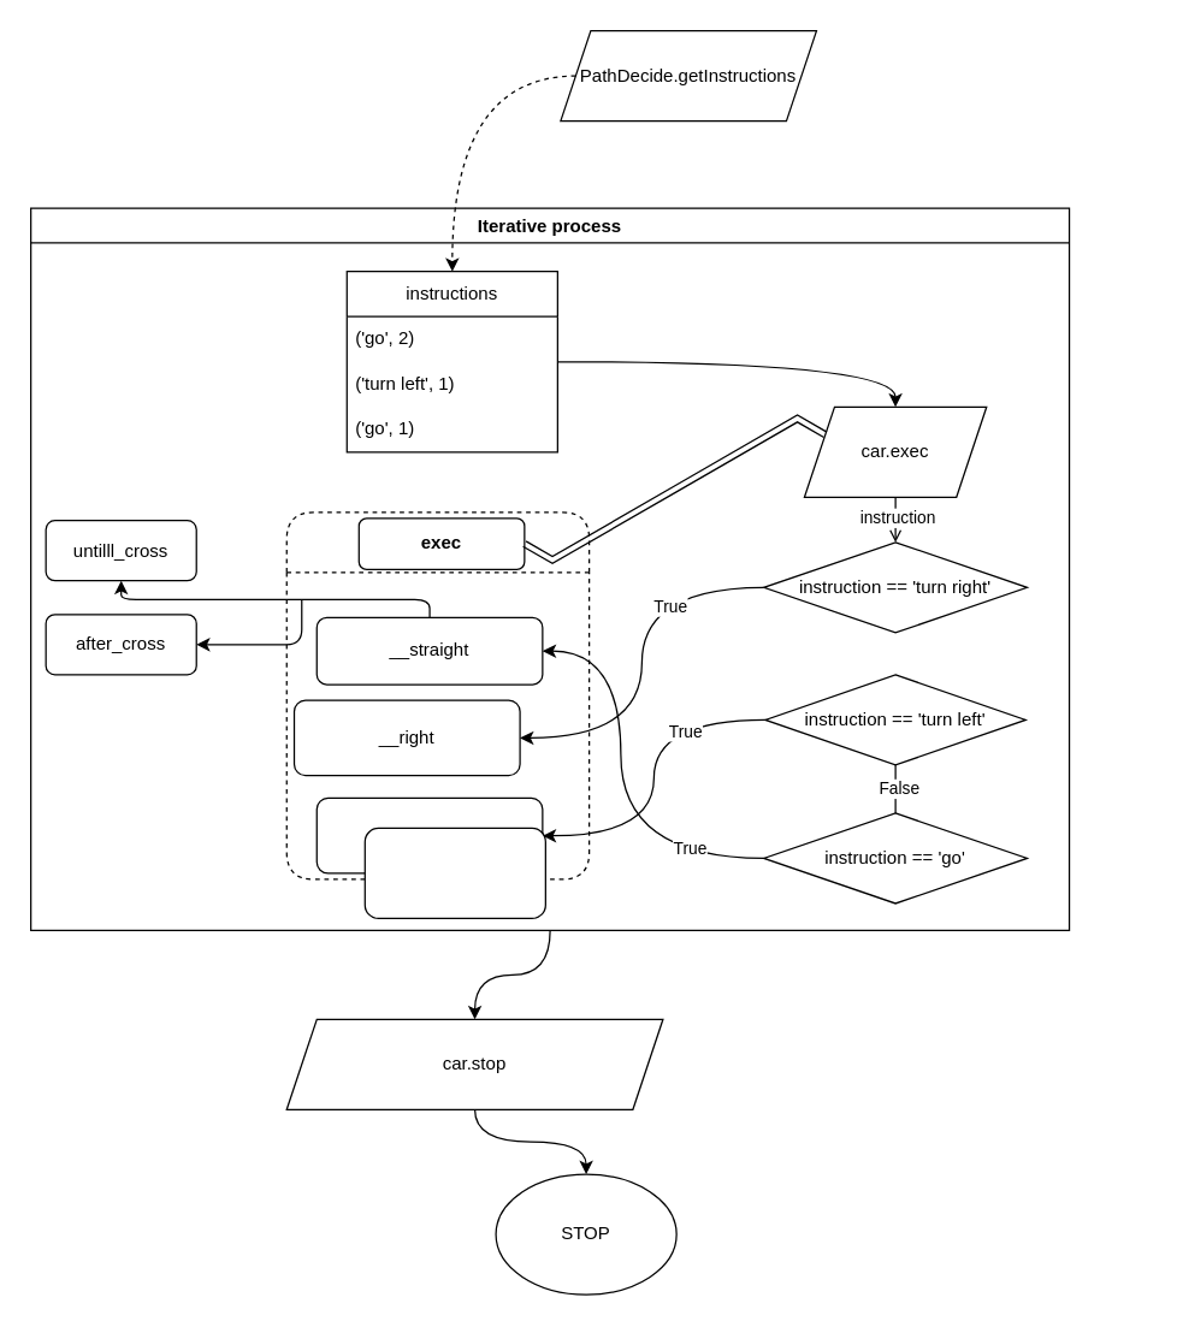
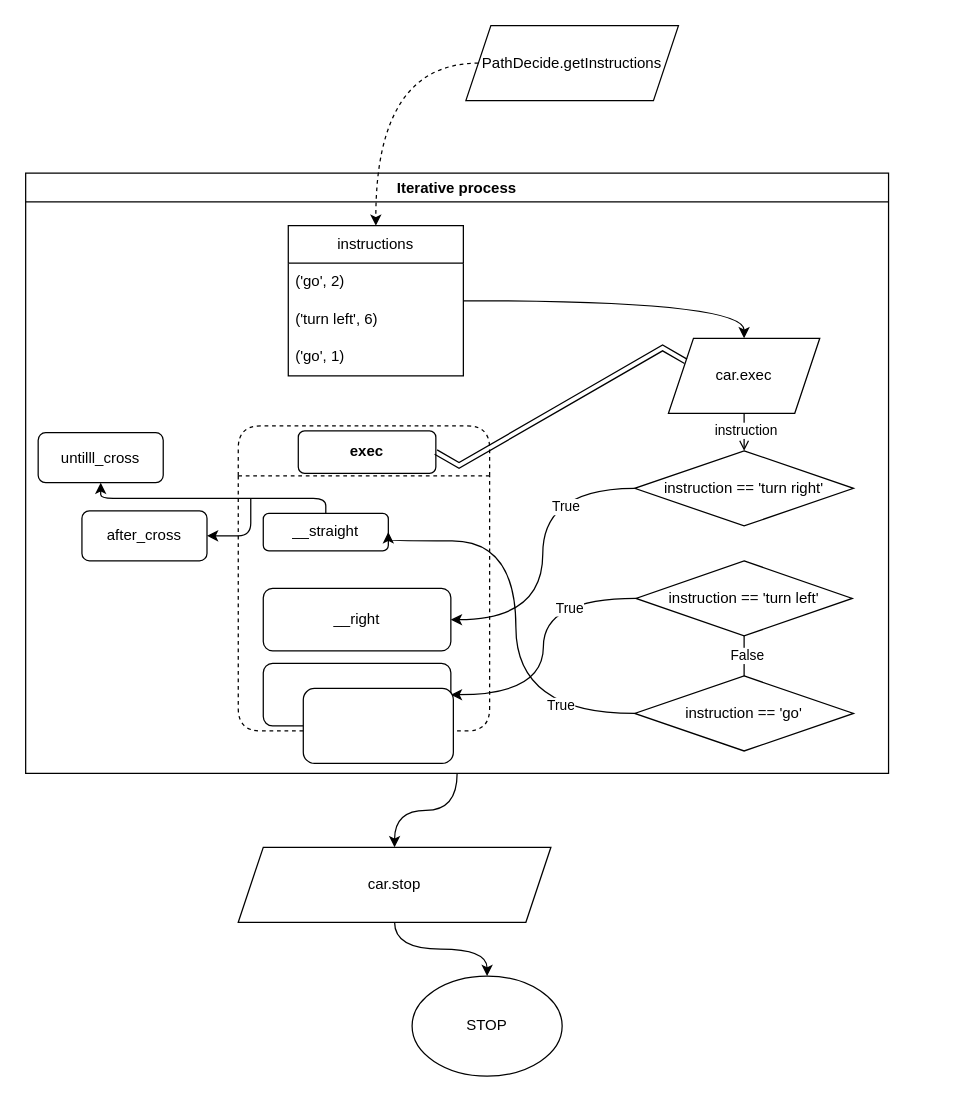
- <mxCell id="16" value="('turn left', 1)" style="text;strokeColor=none;fillColor=none;align=left;verticalAlign=middle;spacingLeft=4;spacingRight=4;overflow=hidden;points=[[0,0.5],[1,0.5]];portConstraint=eastwest;rotatable=0;whiteSpace=wrap;html=1;" vertex="1" parent="14"><mxGeometry y="60" width="140" height="30" as="geometry" /></mxCell>
+ <mxCell id="16" value="('turn left', 6)" style="text;strokeColor=none;fillColor=none;align=left;verticalAlign=middle;spacingLeft=4;spacingRight=4;overflow=hidden;points=[[0,0.5],[1,0.5]];portConstraint=eastwest;rotatable=0;whiteSpace=wrap;html=1;" vertex="1" parent="14"><mxGeometry y="60" width="140" height="30" as="geometry" /></mxCell>
- <mxCell id="11" value="after_cross" style="whiteSpace=wrap;html=1;rounded=1;" vertex="1" parent="2"><mxGeometry y="68" width="100" height="40" as="geometry" /></mxCell>
+ <mxCell id="11" value="after_cross" style="whiteSpace=wrap;html=1;rounded=1;" vertex="1" parent="2"><mxGeometry x="35" y="68" width="100" height="40" as="geometry" /></mxCell>
- <mxCell id="7" value="__straight" style="whiteSpace=wrap;html=1;rounded=1;" vertex="1" parent="4"><mxGeometry x="20" y="70" width="150" height="44.5" as="geometry" /></mxCell>
+ <mxCell id="7" value="__straight" style="whiteSpace=wrap;html=1;rounded=1;" vertex="1" parent="4"><mxGeometry x="20" y="70" width="100" height="30" as="geometry" /></mxCell>
- <mxCell id="9" value="__right" style="rounded=1;whiteSpace=wrap;html=1;" vertex="1" parent="4"><mxGeometry x="5" y="125" width="150" height="50" as="geometry" /></mxCell>
+ <mxCell id="9" value="__right" style="rounded=1;whiteSpace=wrap;html=1;" vertex="1" parent="4"><mxGeometry x="20" y="130" width="150" height="50" as="geometry" /></mxCell>
